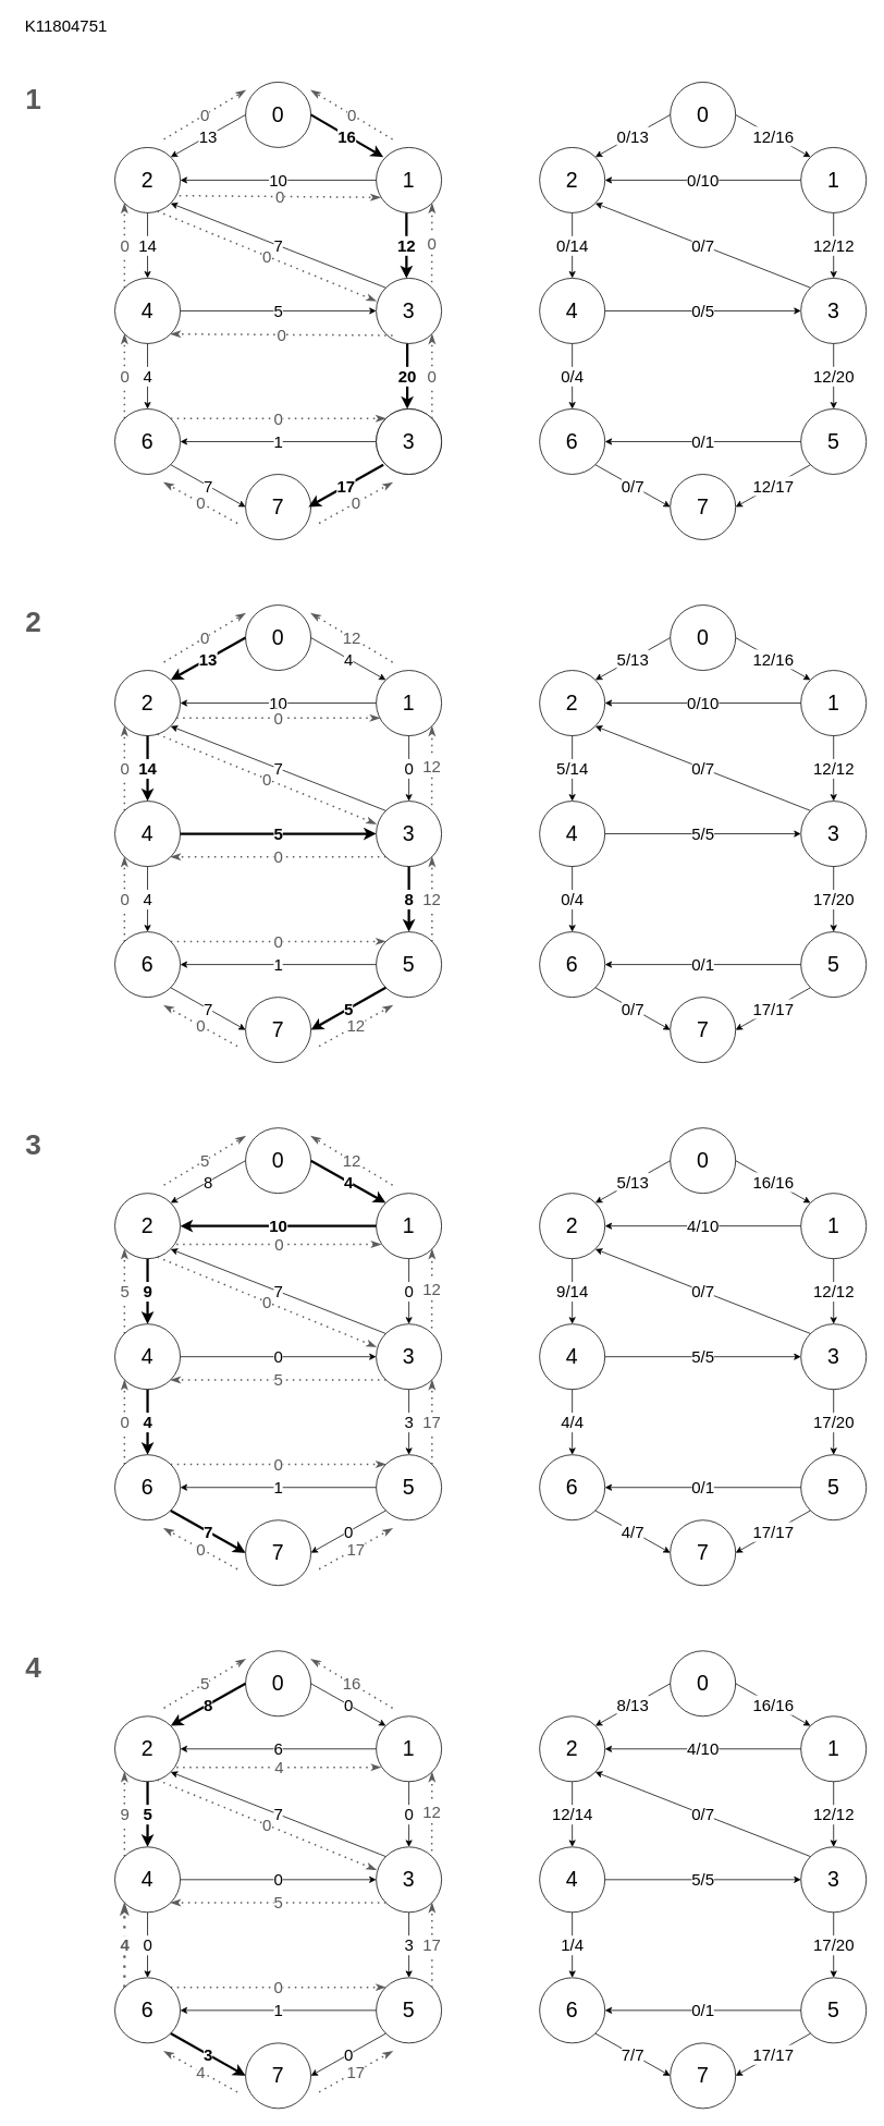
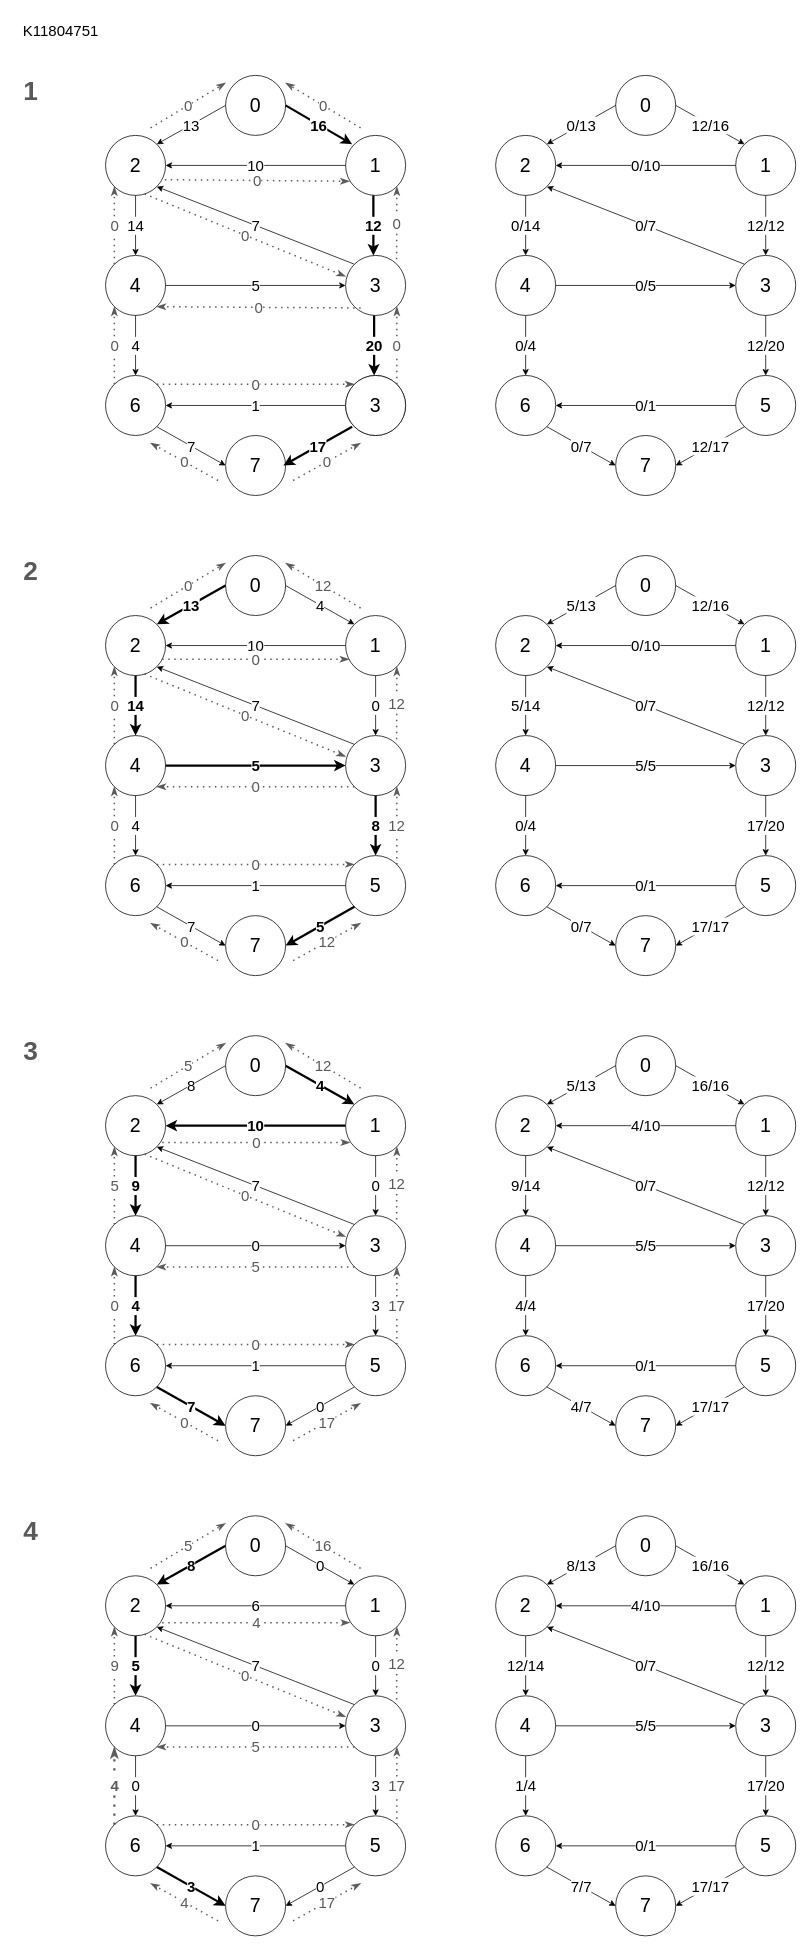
- <mxCell id="2" value="K11804751" style="text;html=1;align=center;verticalAlign=middle;resizable=0;points=[];autosize=1;strokeColor=none;fillColor=none;fontSize=20;fontColor=default;" vertex="1" parent="1"><mxGeometry x="20" y="10" width="120" height="40" as="geometry" /></mxCell>
+ <mxCell id="2" value="K11804751" style="text;html=1;align=center;verticalAlign=middle;resizable=0;points=[];autosize=1;strokeColor=none;fillColor=none;fontSize=20;fontColor=default;" vertex="1" parent="1"><mxGeometry x="20" y="20" width="120" height="40" as="geometry" /></mxCell>
